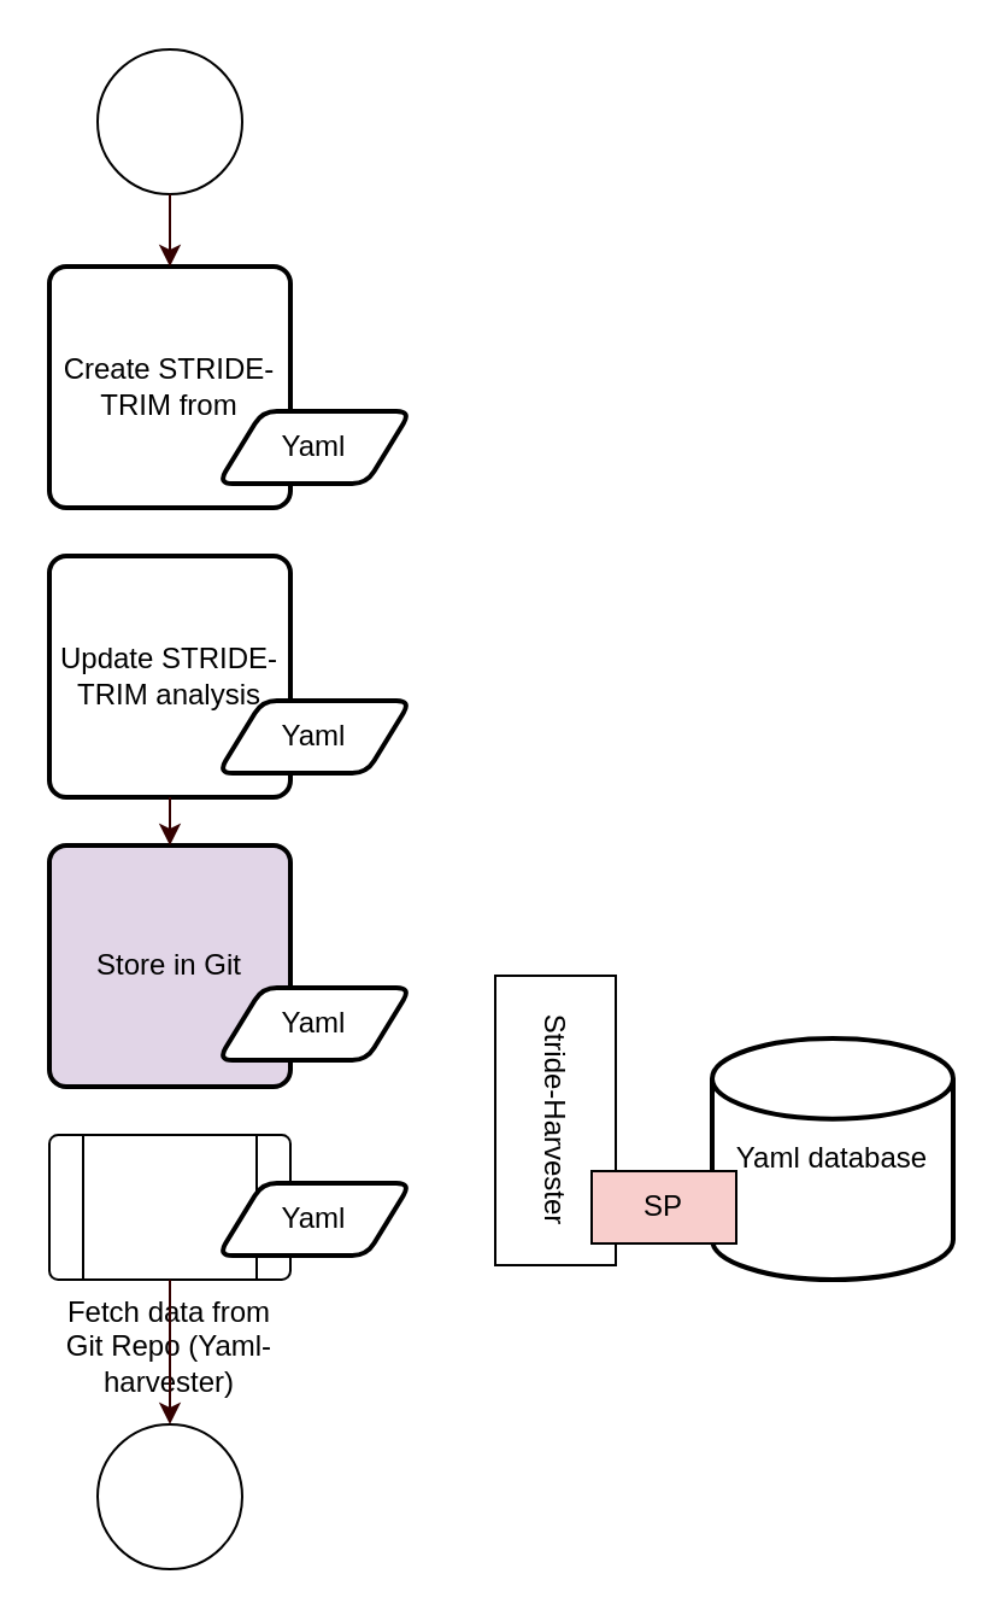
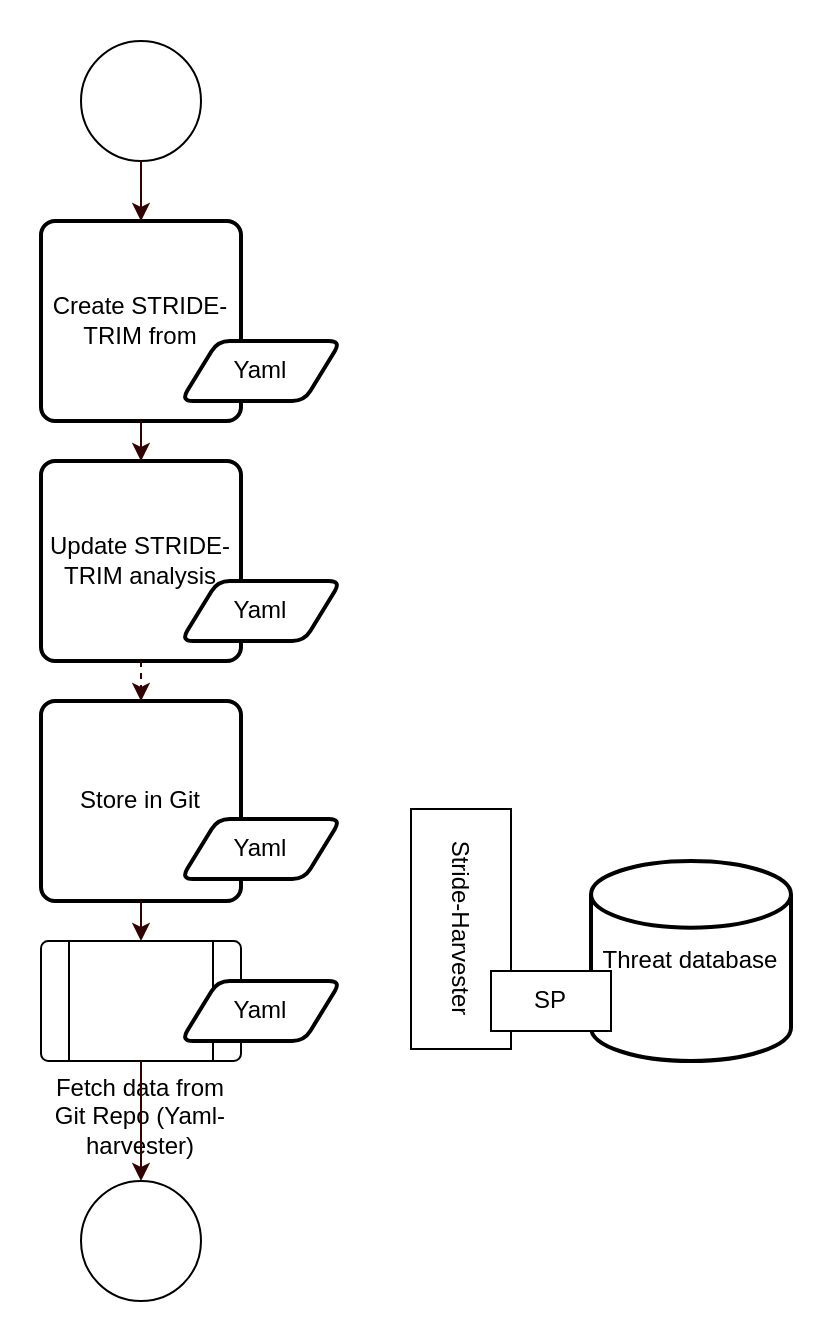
+ <mxCell id="16" value="" style="endArrow=classic;html=1;rounded=0;strokeColor=#330000;strokeWidth=1;exitX=0.5;exitY=1;exitDx=0;exitDy=0;entryX=0.5;entryY=0;entryDx=0;entryDy=0;" parent="1" source="3" target="5" edge="1"><mxGeometry width="50" height="50" relative="1" as="geometry"><mxPoint x="80" y="90" as="sourcePoint" /><mxPoint x="80" y="120" as="targetPoint" /></mxGeometry></mxCell>
- <mxCell id="17" value="" style="endArrow=classic;html=1;rounded=0;strokeColor=#330000;strokeWidth=1;exitX=0.5;exitY=1;exitDx=0;exitDy=0;entryX=0.5;entryY=0;entryDx=0;entryDy=0;" parent="1" source="5" target="4" edge="1"><mxGeometry width="50" height="50" relative="1" as="geometry"><mxPoint x="90" y="110" as="sourcePoint" /><mxPoint x="90" y="140" as="targetPoint" /></mxGeometry></mxCell>
+ <mxCell id="17" value="" style="endArrow=classic;html=1;rounded=0;strokeColor=#330000;strokeWidth=1;exitX=0.5;exitY=1;exitDx=0;exitDy=0;entryX=0.5;entryY=0;entryDx=0;entryDy=0;dashed=1;" parent="1" source="5" target="4" edge="1"><mxGeometry width="50" height="50" relative="1" as="geometry"><mxPoint x="90" y="110" as="sourcePoint" /><mxPoint x="90" y="140" as="targetPoint" /></mxGeometry></mxCell>
- <mxCell id="4" value="Store in Git" style="rounded=1;whiteSpace=wrap;html=1;absoluteArcSize=1;arcSize=14;strokeWidth=2;fillColor=#e1d5e7;" parent="1" vertex="1"><mxGeometry x="20" y="350" width="100" height="100" as="geometry" /></mxCell>
+ <mxCell id="4" value="Store in Git" style="rounded=1;whiteSpace=wrap;html=1;absoluteArcSize=1;arcSize=14;strokeWidth=2;" parent="1" vertex="1"><mxGeometry x="20" y="350" width="100" height="100" as="geometry" /></mxCell>
+ <mxCell id="18" value="" style="endArrow=classic;html=1;rounded=0;strokeColor=#330000;strokeWidth=1;exitX=0.5;exitY=1;exitDx=0;exitDy=0;entryX=0.5;entryY=0;entryDx=0;entryDy=0;" parent="1" source="4" target="6" edge="1"><mxGeometry width="50" height="50" relative="1" as="geometry"><mxPoint x="100" y="110" as="sourcePoint" /><mxPoint x="100" y="140" as="targetPoint" /></mxGeometry></mxCell>
- <mxCell id="12" value="Yaml database" style="strokeWidth=2;html=1;shape=mxgraph.flowchart.database;whiteSpace=wrap;verticalAlign=middle;" parent="1" vertex="1"><mxGeometry x="295" y="430" width="100" height="100" as="geometry" /></mxCell>
+ <mxCell id="12" value="Threat database" style="strokeWidth=2;html=1;shape=mxgraph.flowchart.database;whiteSpace=wrap;verticalAlign=middle;" parent="1" vertex="1"><mxGeometry x="295" y="430" width="100" height="100" as="geometry" /></mxCell>
- <mxCell id="14" value="SP" style="rounded=0;whiteSpace=wrap;html=1;fillColor=#f8cecc;" parent="1" vertex="1"><mxGeometry x="245" y="485" width="60" height="30" as="geometry" /></mxCell>
+ <mxCell id="14" value="SP" style="rounded=0;whiteSpace=wrap;html=1;" parent="1" vertex="1"><mxGeometry x="245" y="485" width="60" height="30" as="geometry" /></mxCell>
